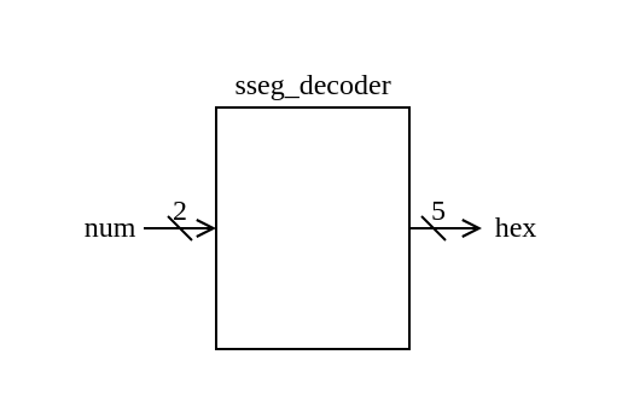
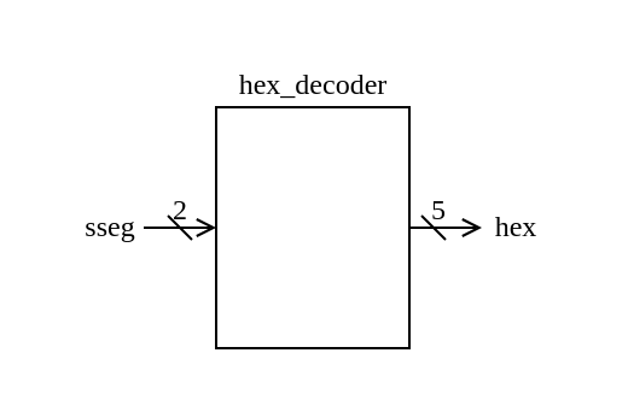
- <mxCell id="5" value="sseg_decoder" style="text;html=1;align=center;verticalAlign=middle;resizable=0;points=[];autosize=1;strokeColor=none;fillColor=none;fontFamily=Lucida Console;" vertex="1" parent="1"><mxGeometry x="74" y="20" width="110" height="30" as="geometry" /></mxCell>
+ <mxCell id="5" value="hex_decoder" style="text;html=1;align=center;verticalAlign=middle;resizable=0;points=[];autosize=1;strokeColor=none;fillColor=none;fontFamily=Lucida Console;" vertex="1" parent="1"><mxGeometry x="74" y="20" width="110" height="30" as="geometry" /></mxCell>
- <mxCell id="11" value="num" style="text;html=1;align=center;verticalAlign=middle;resizable=0;points=[];autosize=1;strokeColor=none;fillColor=none;fontFamily=Lucida Console;" vertex="1" parent="1"><mxGeometry x="20" y="79" width="50" height="30" as="geometry" /></mxCell>
+ <mxCell id="11" value="sseg" style="text;html=1;align=center;verticalAlign=middle;resizable=0;points=[];autosize=1;strokeColor=none;fillColor=none;fontFamily=Lucida Console;" vertex="1" parent="1"><mxGeometry x="20" y="79" width="50" height="30" as="geometry" /></mxCell>
